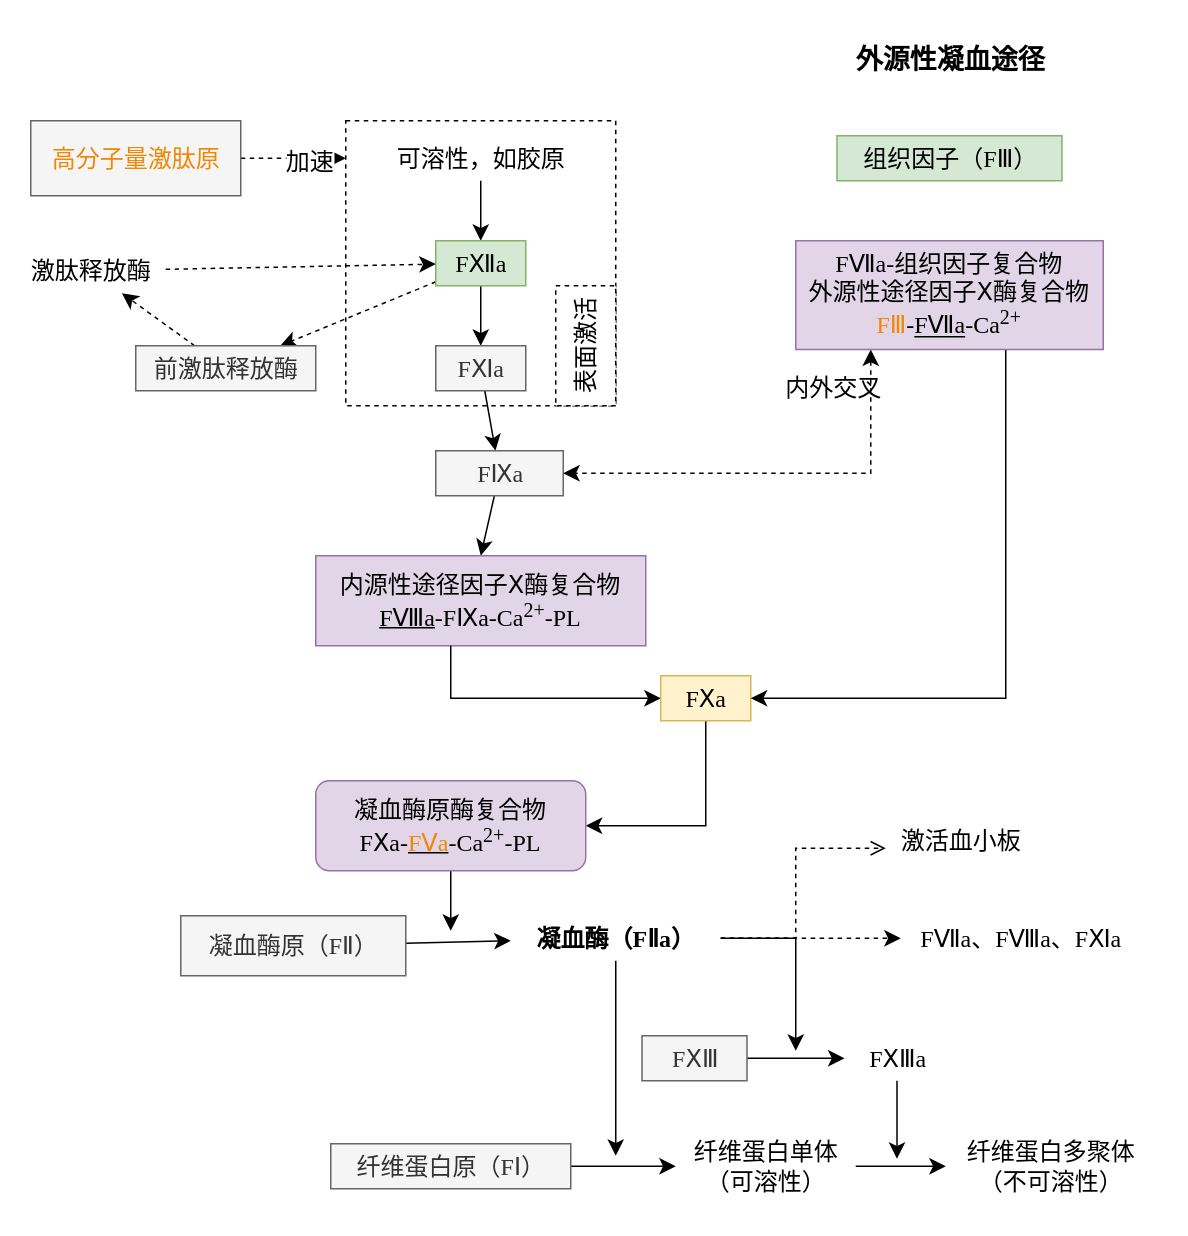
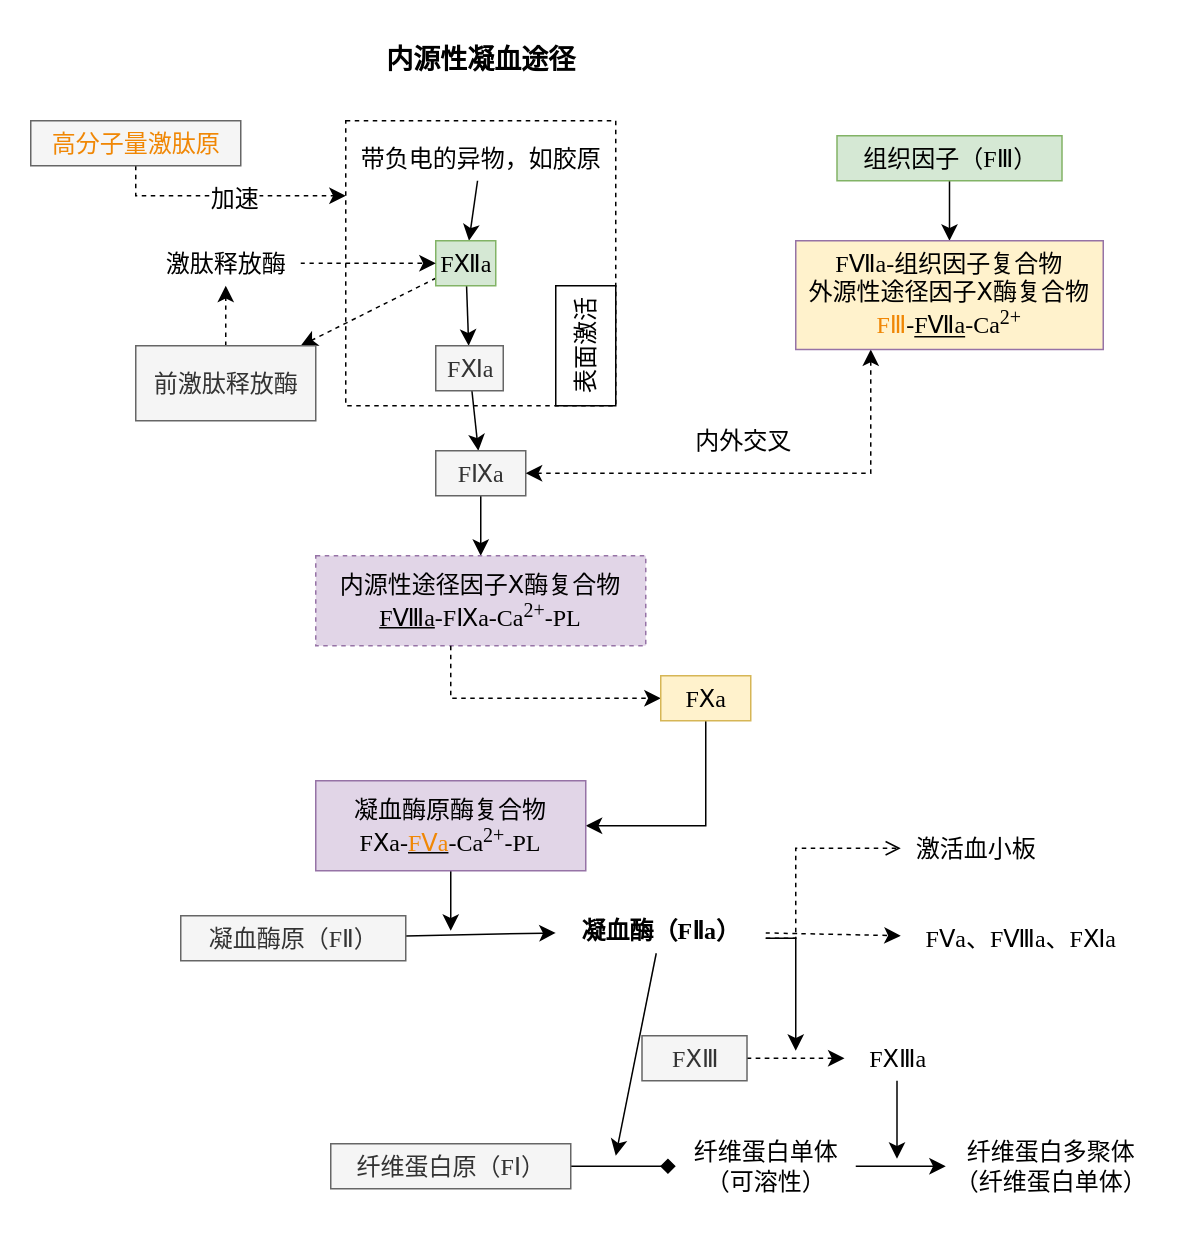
+ <mxCell id="3" value="&lt;font style=&quot;font-size: 18px;&quot;&gt;内源性凝血途径&lt;/font&gt;" style="text;html=1;align=center;verticalAlign=middle;resizable=0;points=[];autosize=1;strokeColor=none;fillColor=none;fontSize=16;fontStyle=1;fontFamily=Noto Serif SC;" parent="1" vertex="1"><mxGeometry x="245" y="20" width="150" height="40" as="geometry" /></mxCell>
- <mxCell id="4" value="&lt;span style=&quot;font-size: 18px;&quot;&gt;外源性凝血途径&lt;/span&gt;" style="text;html=1;align=center;verticalAlign=middle;resizable=0;points=[];autosize=1;strokeColor=none;fillColor=none;fontSize=16;fontStyle=1;fontFamily=Noto Serif SC;" parent="1" vertex="1"><mxGeometry x="557.5" y="20" width="150" height="40" as="geometry" /></mxCell>
- <mxCell id="19" value="&lt;font color=&quot;#f08705&quot;&gt;高分子量激肽原&lt;/font&gt;" style="text;html=1;align=center;verticalAlign=middle;resizable=0;points=[];autosize=1;strokeColor=#666666;fillColor=#f5f5f5;fontSize=16;fontColor=#333333;fontFamily=Noto Sans SC;" parent="1" vertex="1"><mxGeometry x="20" y="80" width="140" height="50" as="geometry" /></mxCell>
+ <mxCell id="19" value="&lt;font color=&quot;#f08705&quot;&gt;高分子量激肽原&lt;/font&gt;" style="text;html=1;align=center;verticalAlign=middle;resizable=0;points=[];autosize=1;strokeColor=#666666;fillColor=#f5f5f5;fontSize=16;fontColor=#333333;fontFamily=Noto Sans SC;" parent="1" vertex="1"><mxGeometry y="80" width="140" height="30" as="geometry" x="20" /></mxCell>
- <mxCell id="6" value="可溶性，如胶原" style="text;html=1;align=center;verticalAlign=middle;resizable=0;points=[];autosize=1;strokeColor=none;fillColor=none;fontSize=16;fontFamily=Noto Sans SC;" parent="1" vertex="1"><mxGeometry x="230" y="90" width="180" height="30" as="geometry" /></mxCell>
+ <mxCell id="6" value="带负电的异物，如胶原" style="text;html=1;align=center;verticalAlign=middle;resizable=0;points=[];autosize=1;strokeColor=none;fillColor=none;fontSize=16;fontFamily=Noto Sans SC;" parent="1" vertex="1"><mxGeometry x="230" y="90" width="180" height="30" as="geometry" /></mxCell>
+ <mxCell id="26" value="" style="edgeStyle=none;curved=1;rounded=0;orthogonalLoop=1;jettySize=auto;html=1;fontSize=12;startSize=8;endSize=8;fontFamily=Noto Sans SC;" parent="1" source="27" target="30" edge="1"><mxGeometry relative="1" as="geometry" /></mxCell>
- <mxCell id="9" value="FⅫa" style="text;html=1;align=center;verticalAlign=middle;resizable=0;points=[];autosize=1;fontSize=16;fillColor=#d5e8d4;strokeColor=#82b366;fontFamily=Noto Sans SC;" parent="1" vertex="1"><mxGeometry x="290" y="160" width="60" height="30" as="geometry" /></mxCell>
+ <mxCell id="9" value="FⅫa" style="text;html=1;align=center;verticalAlign=middle;resizable=0;points=[];autosize=1;fontSize=16;fillColor=#d5e8d4;strokeColor=#82b366;fontFamily=Noto Sans SC;" parent="1" vertex="1"><mxGeometry x="290" y="160" width="40" height="30" as="geometry" /></mxCell>
- <mxCell id="15" value="激肽释放酶" style="text;html=1;align=center;verticalAlign=middle;resizable=0;points=[];autosize=1;fontSize=16;fontFamily=Noto Sans SC;" parent="1" vertex="1"><mxGeometry x="10" y="165" width="100" height="30" as="geometry" /></mxCell>
+ <mxCell id="15" value="激肽释放酶" style="text;html=1;align=center;verticalAlign=middle;resizable=0;points=[];autosize=1;fontSize=16;fontFamily=Noto Sans SC;" parent="1" vertex="1"><mxGeometry x="100" y="160" width="100" height="30" as="geometry" /></mxCell>
- <mxCell id="30" value="FⅦa-组织因子复合物&lt;br&gt;外源性途径因子Ⅹ酶复合物&lt;br&gt;&lt;font color=&quot;#f08705&quot;&gt;FⅢ&lt;/font&gt;-&lt;u&gt;FⅦa&lt;/u&gt;-Ca&lt;sup&gt;2+&lt;/sup&gt;" style="whiteSpace=wrap;html=1;fontSize=16;fillColor=#e1d5e7;strokeColor=#9673a6;fontFamily=Noto Sans SC;" parent="1" vertex="1"><mxGeometry x="530" y="160" width="205" height="72.5" as="geometry" /></mxCell>
+ <mxCell id="30" value="FⅦa-组织因子复合物&lt;br&gt;外源性途径因子Ⅹ酶复合物&lt;br&gt;&lt;font color=&quot;#f08705&quot;&gt;FⅢ&lt;/font&gt;-&lt;u&gt;FⅦa&lt;/u&gt;-Ca&lt;sup&gt;2+&lt;/sup&gt;" style="whiteSpace=wrap;html=1;fontSize=16;fillColor=#fff2cc;strokeColor=#9673a6;fontFamily=Noto Sans SC;" parent="1" vertex="1"><mxGeometry x="530" y="160" width="205" height="72.5" as="geometry" /></mxCell>
- <mxCell id="16" value="表面激活" style="whiteSpace=wrap;html=1;fontSize=16;horizontal=0;dashed=1;fontFamily=Noto Sans SC;" parent="1" vertex="1"><mxGeometry x="370" y="190" width="40" height="80" as="geometry" /></mxCell>
+ <mxCell id="16" value="表面激活" style="whiteSpace=wrap;html=1;fontSize=16;horizontal=0;dashed=0;fontFamily=Noto Sans SC;" parent="1" vertex="1"><mxGeometry x="370" y="190" width="40" height="80" as="geometry" /></mxCell>
- <mxCell id="13" value="前激肽释放酶" style="text;html=1;align=center;verticalAlign=middle;resizable=0;points=[];autosize=1;fontSize=16;fillColor=#f5f5f5;fontColor=#333333;strokeColor=#666666;fontFamily=Noto Sans SC;" parent="1" vertex="1"><mxGeometry x="90" y="230" width="120" height="30" as="geometry" /></mxCell>
+ <mxCell id="13" value="前激肽释放酶" style="text;html=1;align=center;verticalAlign=middle;resizable=0;points=[];autosize=1;fontSize=16;fillColor=#f5f5f5;fontColor=#333333;strokeColor=#666666;fontFamily=Noto Sans SC;" parent="1" vertex="1"><mxGeometry x="90" y="230" width="120" height="50" as="geometry" /></mxCell>
- <mxCell id="11" value="FⅪa" style="text;html=1;align=center;verticalAlign=middle;resizable=0;points=[];autosize=1;fontSize=16;fillColor=#f5f5f5;fontColor=#333333;strokeColor=#666666;fontFamily=Noto Sans SC;" parent="1" vertex="1"><mxGeometry x="290" y="230" width="60" height="30" as="geometry" /></mxCell>
+ <mxCell id="11" value="FⅪa" style="text;html=1;align=center;verticalAlign=middle;resizable=0;points=[];autosize=1;fontSize=16;fillColor=#f5f5f5;fontColor=#333333;strokeColor=#666666;fontFamily=Noto Sans SC;" parent="1" vertex="1"><mxGeometry x="290" y="230" width="45" height="30" as="geometry" /></mxCell>
- <mxCell id="51" value="内外交叉" style="text;html=1;align=center;verticalAlign=middle;resizable=0;points=[];autosize=1;strokeColor=none;fillColor=none;fontSize=16;" vertex="1" parent="1"><mxGeometry x="510" y="243" width="90" height="30" as="geometry" /></mxCell>
+ <mxCell id="51" value="内外交叉" style="text;html=1;align=center;verticalAlign=middle;resizable=0;points=[];autosize=1;strokeColor=none;fillColor=none;fontSize=16;" vertex="1" parent="1"><mxGeometry x="450" y="278" width="90" height="30" as="geometry" /></mxCell>
- <mxCell id="21" value="FⅨa" style="text;html=1;align=center;verticalAlign=middle;resizable=0;points=[];autosize=1;fontSize=16;fillColor=#f5f5f5;fontColor=#333333;strokeColor=#666666;fontFamily=Noto Sans SC;" parent="1" vertex="1"><mxGeometry x="290" y="300" width="85" height="30" as="geometry" /></mxCell>
+ <mxCell id="21" value="FⅨa" style="text;html=1;align=center;verticalAlign=middle;resizable=0;points=[];autosize=1;fontSize=16;fillColor=#f5f5f5;fontColor=#333333;strokeColor=#666666;fontFamily=Noto Sans SC;" parent="1" vertex="1"><mxGeometry x="290" y="300" width="60" height="30" as="geometry" /></mxCell>
- <mxCell id="22" value="内源性途径因子Ⅹ酶复合物&lt;br style=&quot;border-color: var(--border-color);&quot;&gt;&lt;u&gt;FⅧa&lt;/u&gt;-FⅨa-Ca&lt;sup style=&quot;border-color: var(--border-color);&quot;&gt;2+&lt;/sup&gt;-PL" style="rounded=0;whiteSpace=wrap;html=1;fontSize=16;fillColor=#e1d5e7;strokeColor=#9673a6;fontFamily=Noto Sans SC;" parent="1" vertex="1"><mxGeometry x="210" y="370" width="220" height="60" as="geometry" /></mxCell>
+ <mxCell id="22" value="内源性途径因子Ⅹ酶复合物&lt;br style=&quot;border-color: var(--border-color);&quot;&gt;&lt;u&gt;FⅧa&lt;/u&gt;-FⅨa-Ca&lt;sup style=&quot;border-color: var(--border-color);&quot;&gt;2+&lt;/sup&gt;-PL" style="rounded=0;whiteSpace=wrap;html=1;fontSize=16;fillColor=#e1d5e7;strokeColor=#9673a6;fontFamily=Noto Sans SC;dashed=1;" parent="1" vertex="1"><mxGeometry x="210" y="370" width="220" height="60" as="geometry" /></mxCell>
- <mxCell id="29" style="edgeStyle=orthogonalEdgeStyle;rounded=0;orthogonalLoop=1;jettySize=auto;html=1;fontSize=12;startSize=8;endSize=8;fontFamily=Noto Sans SC;" parent="1" source="30" target="25" edge="1"><mxGeometry relative="1" as="geometry"><Array as="points"><mxPoint x="670" y="465" /></Array></mxGeometry></mxCell>
- <mxCell id="23" value="" style="edgeStyle=orthogonalEdgeStyle;rounded=0;orthogonalLoop=1;jettySize=auto;html=1;fontSize=12;startSize=8;endSize=8;fontFamily=Noto Sans SC;" parent="1" source="22" target="25" edge="1"><mxGeometry relative="1" as="geometry"><mxPoint x="470" y="470" as="targetPoint" /><mxPoint x="300" y="430" as="sourcePoint" /><Array as="points"><mxPoint x="300" y="465" /></Array></mxGeometry></mxCell>
+ <mxCell id="23" value="" style="edgeStyle=orthogonalEdgeStyle;rounded=0;orthogonalLoop=1;jettySize=auto;html=1;fontSize=12;startSize=8;endSize=8;fontFamily=Noto Sans SC;dashed=1;" parent="1" source="22" target="25" edge="1"><mxGeometry relative="1" as="geometry"><mxPoint x="470" y="470" as="targetPoint" /><mxPoint x="300" y="430" as="sourcePoint" /><Array as="points"><mxPoint x="300" y="465" /></Array></mxGeometry></mxCell>
- <mxCell id="32" value="凝血酶原酶复合物&lt;br&gt;FⅩa-&lt;u&gt;&lt;font color=&quot;#f08705&quot;&gt;FⅤa&lt;/font&gt;&lt;/u&gt;-Ca&lt;sup&gt;2+&lt;/sup&gt;-PL" style="whiteSpace=wrap;html=1;fontSize=16;fillColor=#e1d5e7;strokeColor=#9673a6;fontFamily=Noto Sans SC;rounded=1;" parent="1" vertex="1"><mxGeometry x="210" y="520" width="180" height="60" as="geometry" /></mxCell>
+ <mxCell id="32" value="凝血酶原酶复合物&lt;br&gt;FⅩa-&lt;u&gt;&lt;font color=&quot;#f08705&quot;&gt;FⅤa&lt;/font&gt;&lt;/u&gt;-Ca&lt;sup&gt;2+&lt;/sup&gt;-PL" style="whiteSpace=wrap;html=1;fontSize=16;fillColor=#e1d5e7;strokeColor=#9673a6;fontFamily=Noto Sans SC;" parent="1" vertex="1"><mxGeometry x="210" y="520" width="180" height="60" as="geometry" /></mxCell>
- <mxCell id="50" value="激活血小板" style="text;html=1;align=center;verticalAlign=middle;resizable=0;points=[];autosize=1;strokeColor=none;fillColor=none;fontSize=16;fontFamily=Noto Sans SC;" parent="1" vertex="1"><mxGeometry x="590" y="545" width="100" height="30" as="geometry" /></mxCell>
+ <mxCell id="50" value="激活血小板" style="text;html=1;align=center;verticalAlign=middle;resizable=0;points=[];autosize=1;strokeColor=none;fillColor=none;fontSize=16;fontFamily=Noto Sans SC;" parent="1" vertex="1"><mxGeometry x="600" y="550" width="100" height="30" as="geometry" /></mxCell>
- <mxCell id="39" value="凝血酶（FⅡa）" style="text;html=1;align=center;verticalAlign=middle;resizable=0;points=[];autosize=1;strokeColor=none;fillColor=none;fontSize=16;fontStyle=1;fontFamily=Noto Sans SC;" parent="1" vertex="1"><mxGeometry x="340" y="610" width="140" height="30" as="geometry" /></mxCell>
+ <mxCell id="39" value="凝血酶（FⅡa）" style="text;html=1;align=center;verticalAlign=middle;resizable=0;points=[];autosize=1;strokeColor=none;fillColor=none;fontSize=16;fontStyle=1;fontFamily=Noto Sans SC;" parent="1" vertex="1"><mxGeometry x="370" y="605" width="140" height="30" as="geometry" /></mxCell>
- <mxCell id="49" value="FⅦa、FⅧa、FⅪa" style="text;html=1;align=center;verticalAlign=middle;resizable=0;points=[];autosize=1;strokeColor=none;fillColor=none;fontSize=16;fontFamily=Noto Sans SC;" parent="1" vertex="1"><mxGeometry x="600" y="610" width="160" height="30" as="geometry" /></mxCell>
+ <mxCell id="49" value="FⅤa、FⅧa、FⅪa" style="text;html=1;align=center;verticalAlign=middle;resizable=0;points=[];autosize=1;strokeColor=none;fillColor=none;fontSize=16;fontFamily=Noto Sans SC;" parent="1" vertex="1"><mxGeometry x="600" y="610" width="160" height="30" as="geometry" /></mxCell>
- <mxCell id="34" value="凝血酶原（FⅡ）" style="text;html=1;align=center;verticalAlign=middle;resizable=0;points=[];autosize=1;strokeColor=#666666;fillColor=#f5f5f5;fontSize=16;fontColor=#333333;fontFamily=Noto Sans SC;" parent="1" vertex="1"><mxGeometry x="120" y="610" width="150" height="40" as="geometry" /></mxCell>
+ <mxCell id="34" value="凝血酶原（FⅡ）" style="text;html=1;align=center;verticalAlign=middle;resizable=0;points=[];autosize=1;strokeColor=#666666;fillColor=#f5f5f5;fontSize=16;fontColor=#333333;fontFamily=Noto Sans SC;" parent="1" vertex="1"><mxGeometry x="120" y="610" width="150" height="30" as="geometry" /></mxCell>
- <mxCell id="40" value="" style="edgeStyle=none;curved=1;rounded=0;orthogonalLoop=1;jettySize=auto;html=1;fontSize=12;startSize=8;endSize=8;fontFamily=Noto Sans SC;" parent="1" source="41" target="43" edge="1"><mxGeometry relative="1" as="geometry" /></mxCell>
+ <mxCell id="40" value="" style="edgeStyle=none;curved=1;rounded=0;orthogonalLoop=1;jettySize=auto;html=1;fontSize=12;startSize=8;endSize=8;fontFamily=Noto Sans SC;dashed=1;" parent="1" source="41" target="43" edge="1"><mxGeometry relative="1" as="geometry" /></mxCell>
- <mxCell id="44" value="" style="edgeStyle=none;curved=1;rounded=0;orthogonalLoop=1;jettySize=auto;html=1;fontSize=12;startSize=8;endSize=8;fontFamily=Noto Sans SC;" parent="1" source="45" target="47" edge="1"><mxGeometry relative="1" as="geometry" /></mxCell>
+ <mxCell id="44" value="" style="edgeStyle=none;curved=1;rounded=0;orthogonalLoop=1;jettySize=auto;html=1;fontSize=12;startSize=8;endSize=8;fontFamily=Noto Sans SC;endArrow=diamond;" parent="1" source="45" target="47" edge="1"><mxGeometry relative="1" as="geometry" /></mxCell>
- <mxCell id="48" value="纤维蛋白多聚体&lt;br&gt;（不可溶性）" style="text;html=1;align=center;verticalAlign=middle;resizable=0;points=[];autosize=1;strokeColor=none;fillColor=none;fontSize=16;fontFamily=Noto Sans SC;" parent="1" vertex="1"><mxGeometry x="630" y="752" width="140" height="50" as="geometry" /></mxCell>
+ <mxCell id="48" value="纤维蛋白多聚体&lt;br&gt;（纤维蛋白单体）" style="text;html=1;align=center;verticalAlign=middle;resizable=0;points=[];autosize=1;strokeColor=none;fillColor=none;fontSize=16;fontFamily=Noto Sans SC;" parent="1" vertex="1"><mxGeometry x="630" y="752" width="140" height="50" as="geometry" /></mxCell>
